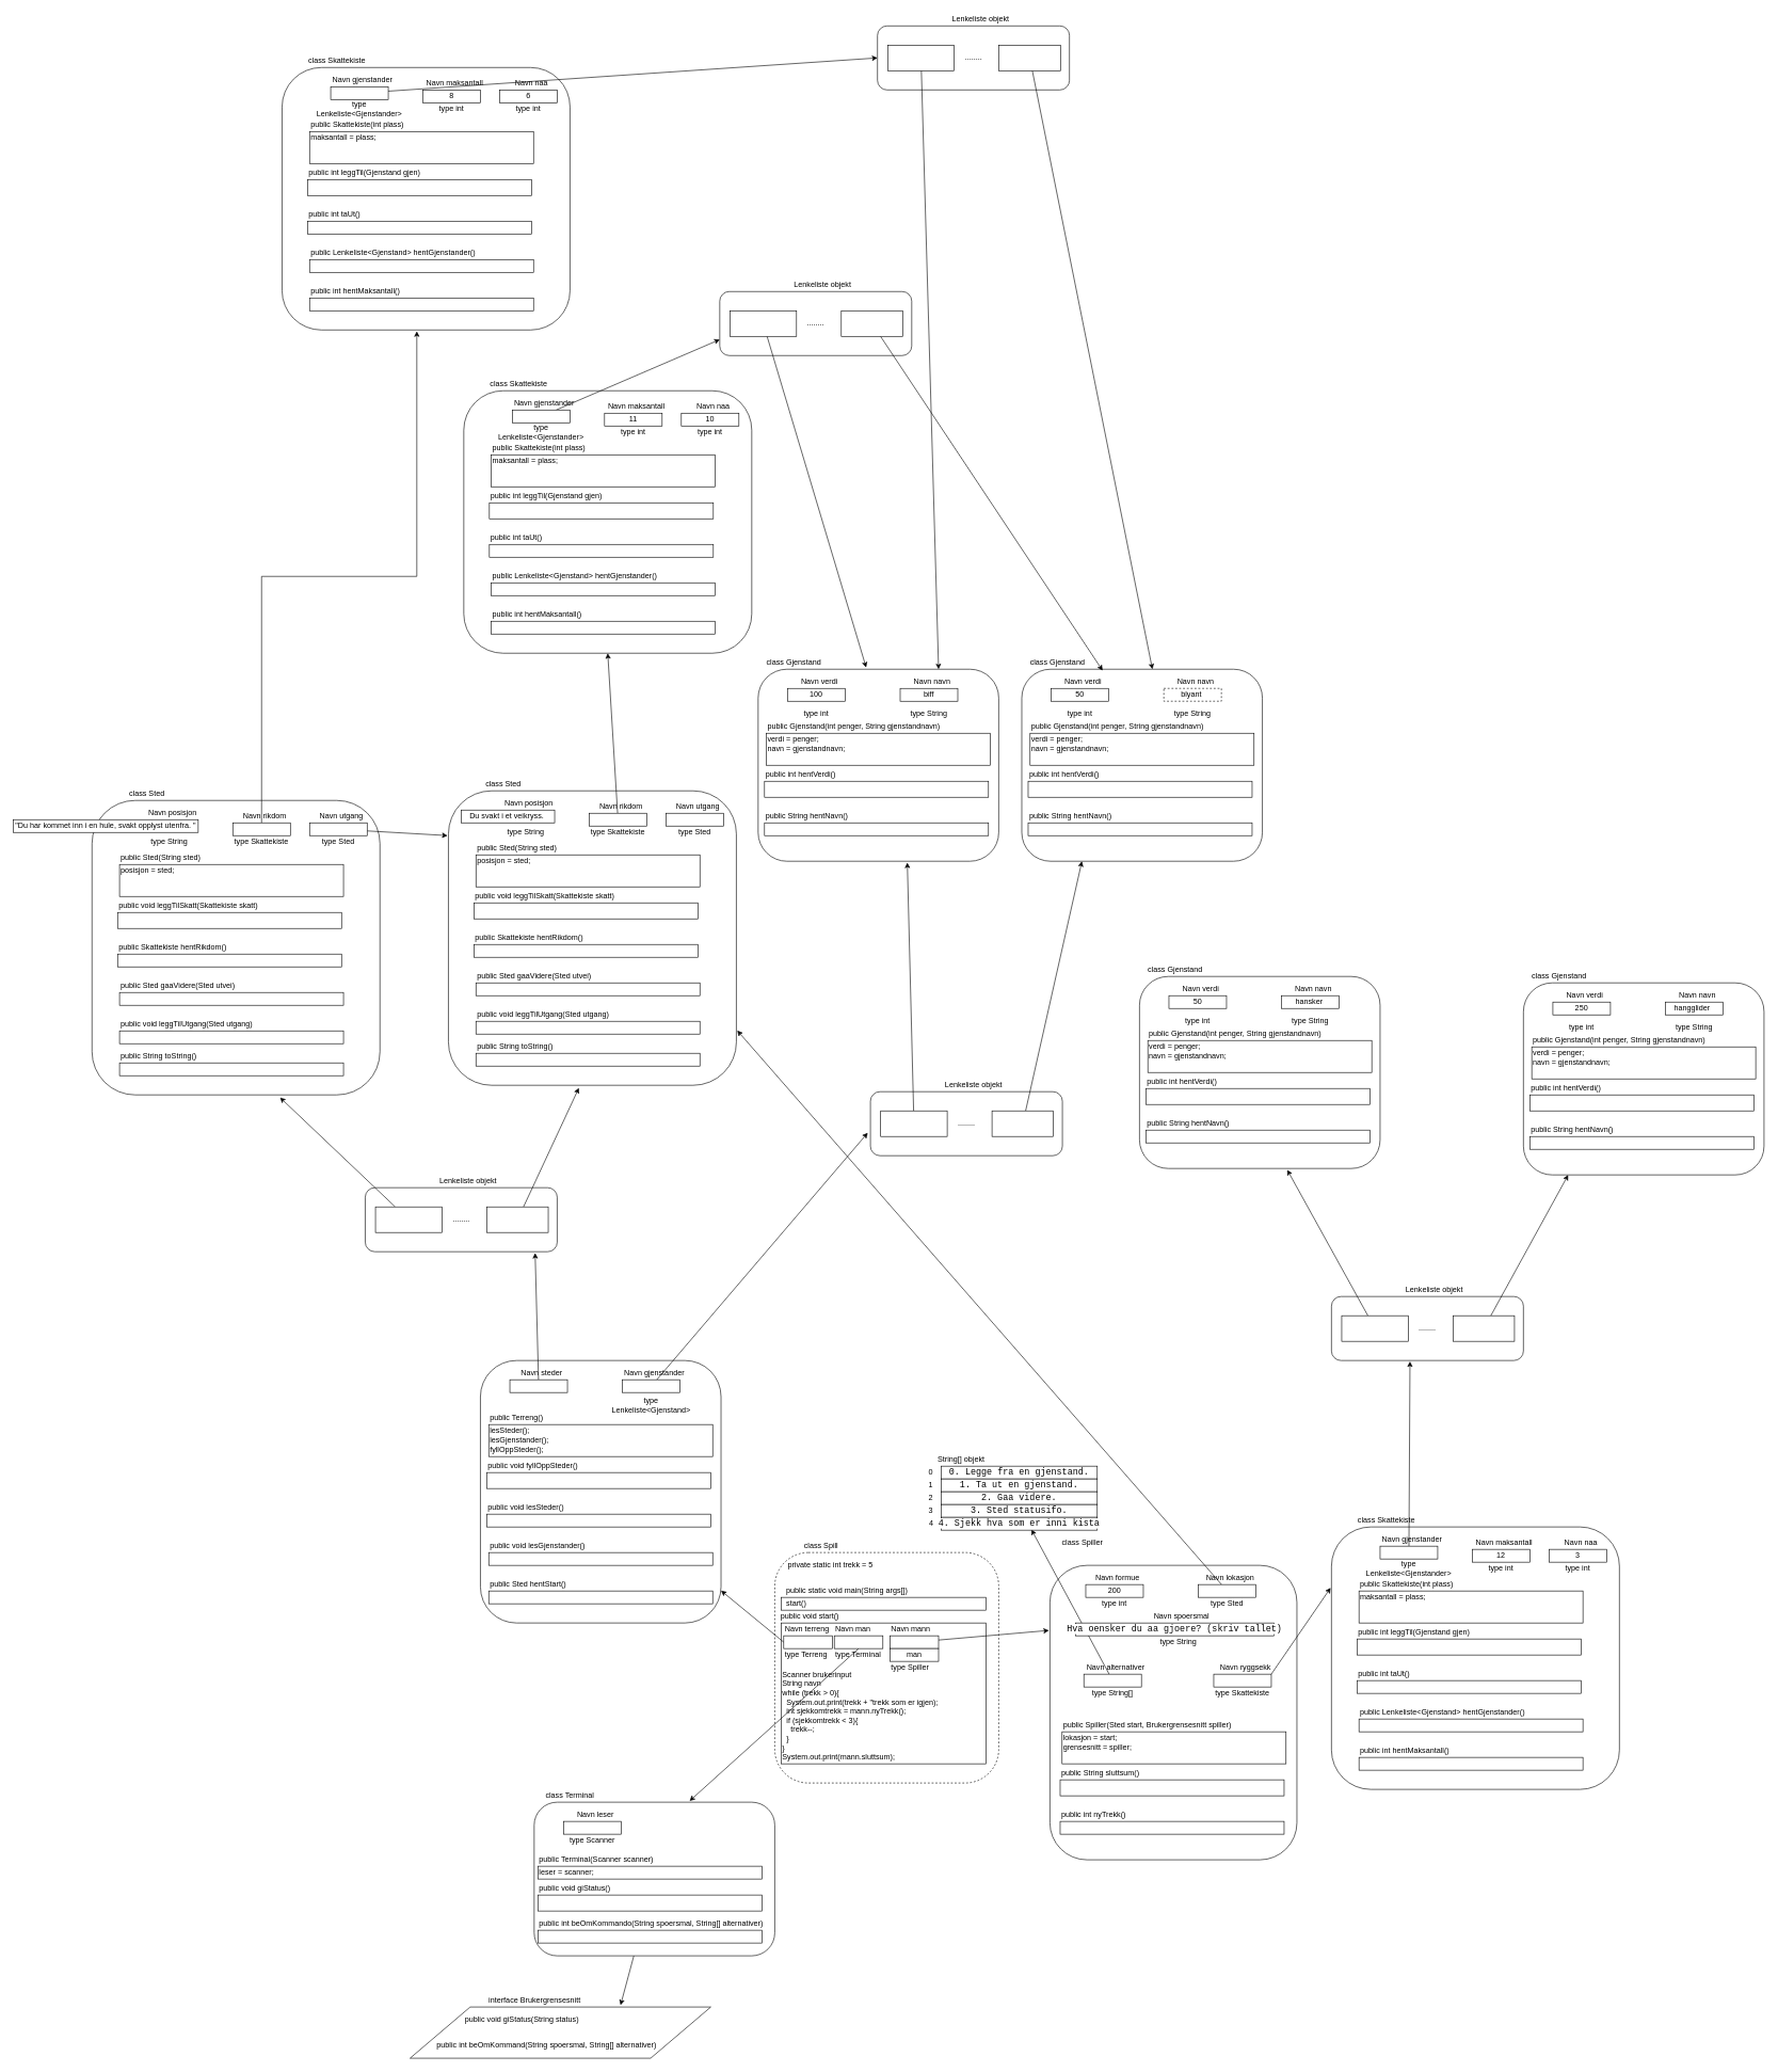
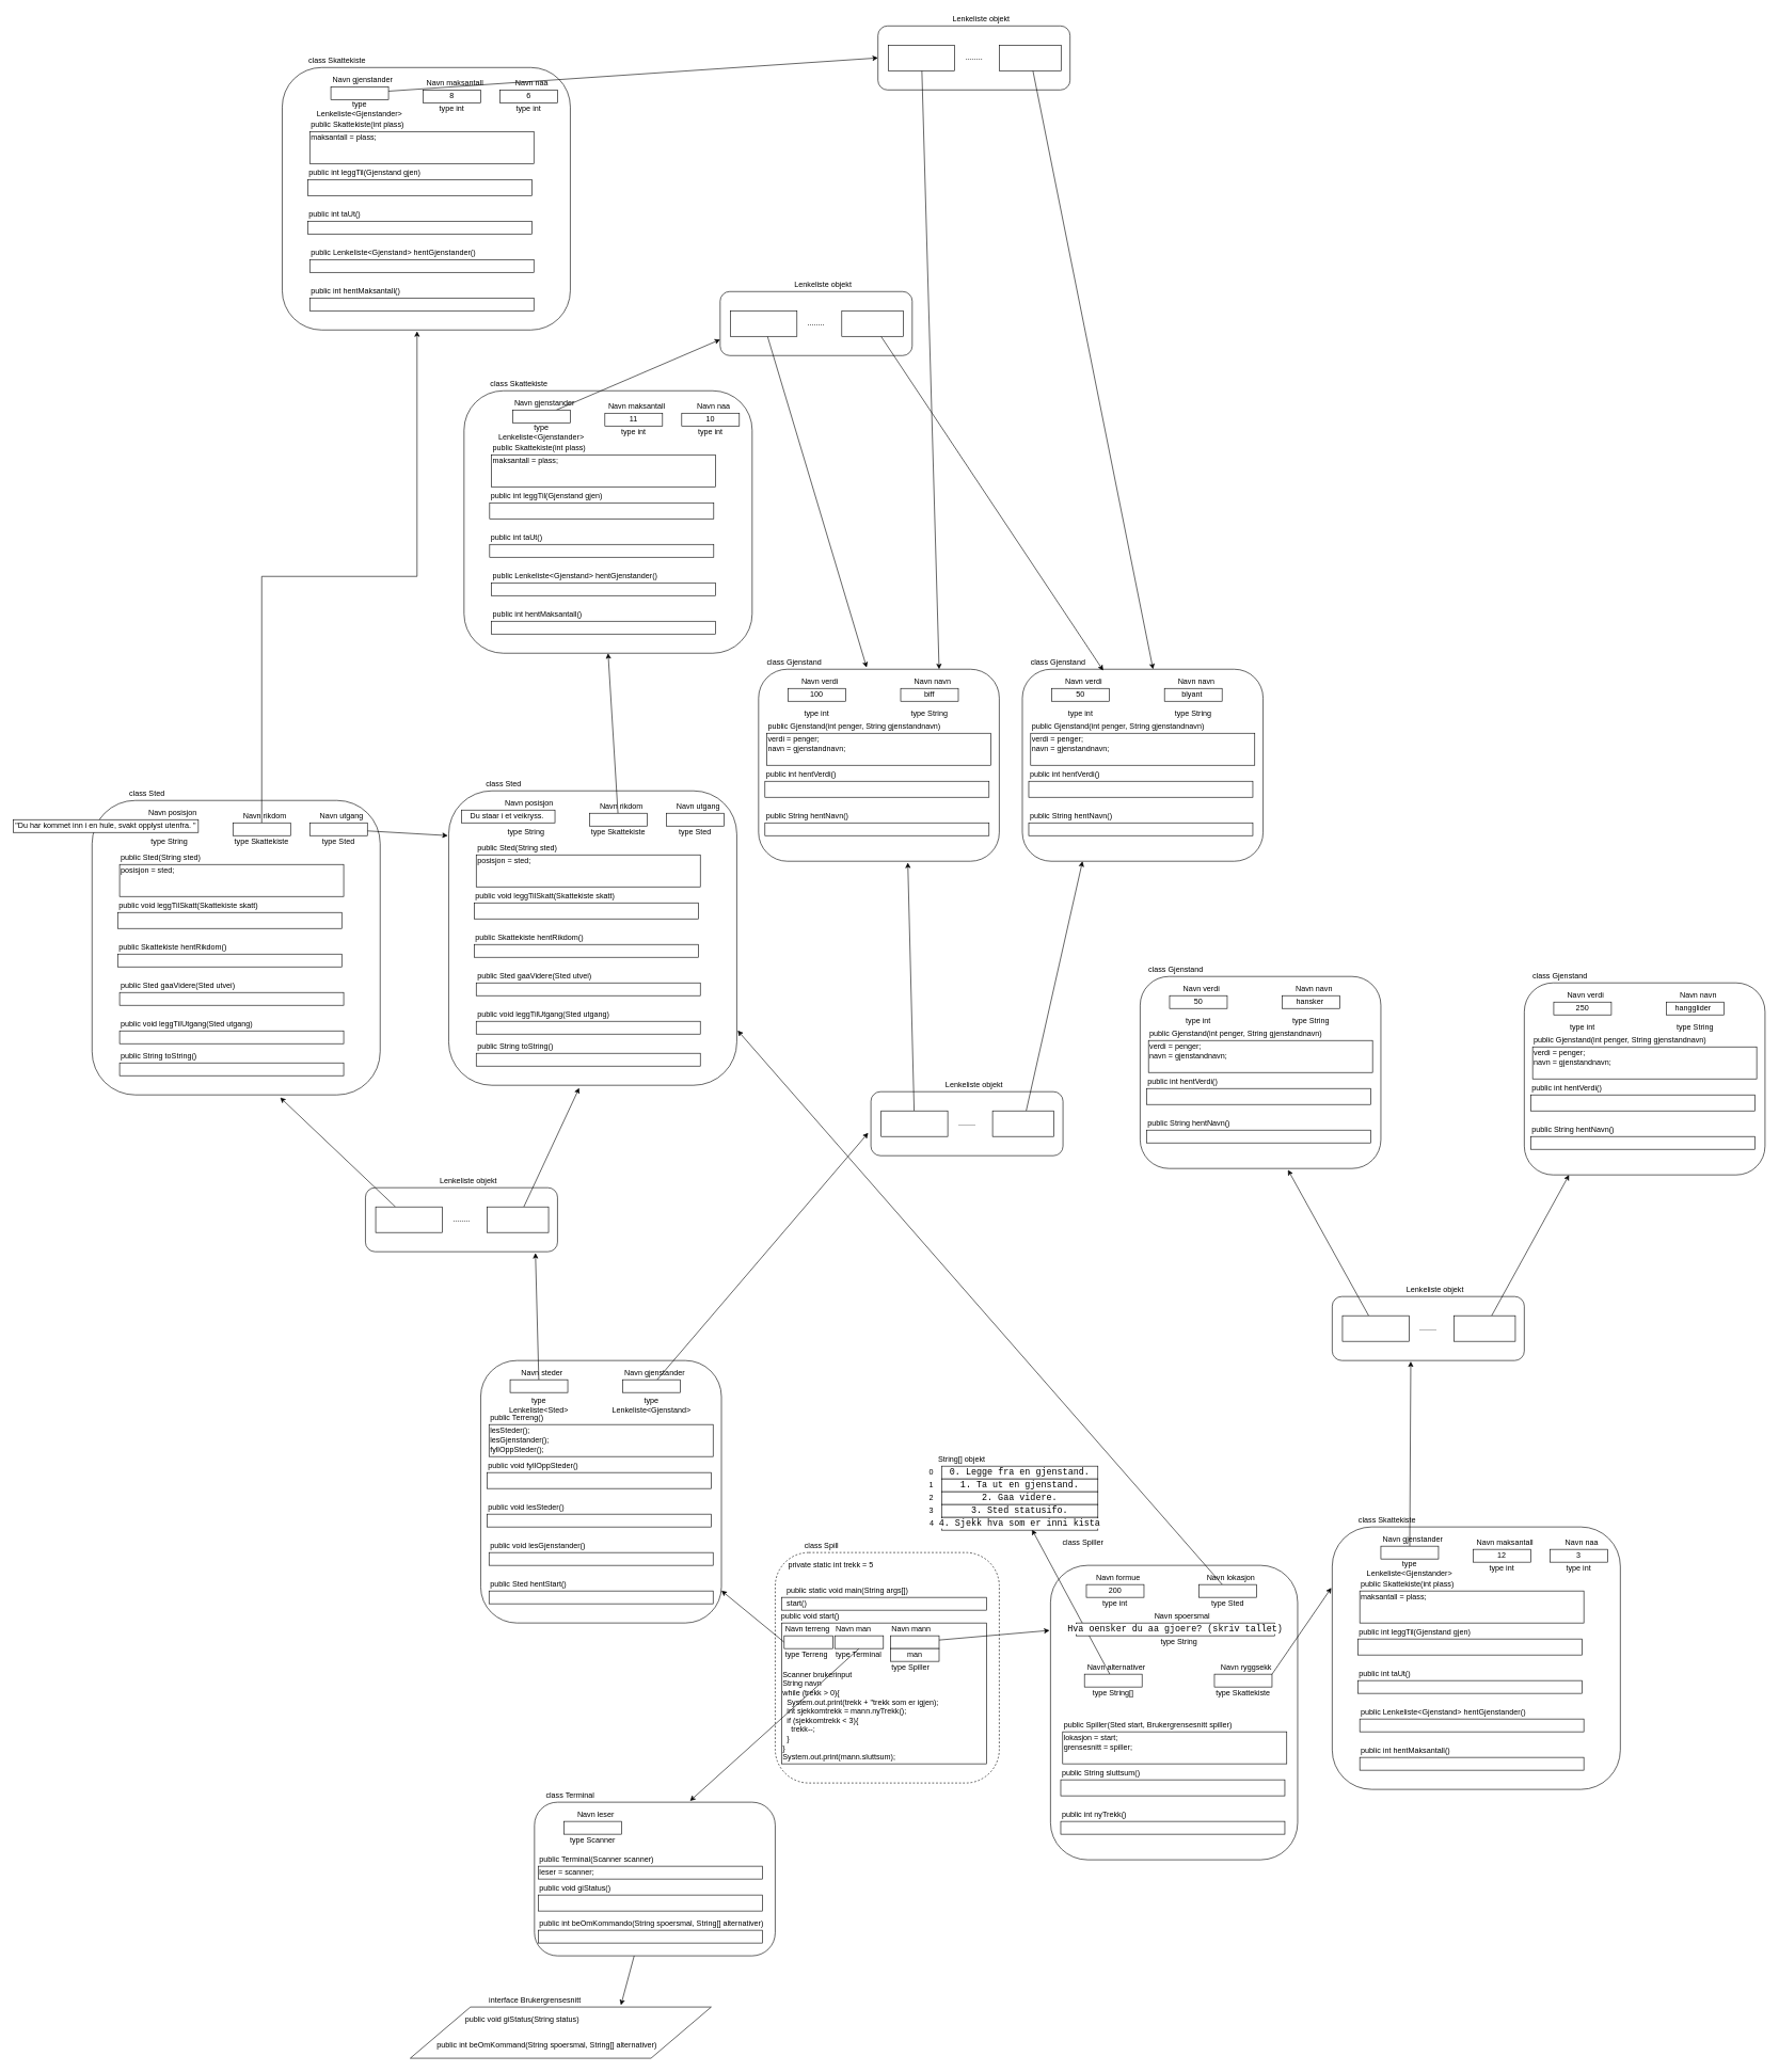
- <mxCell id="226" value="&lt;span&gt;blyant&amp;nbsp;&lt;/span&gt;" style="rounded=0;whiteSpace=wrap;html=1;dashed=1;" parent="1" vertex="1"><mxGeometry x="1818" y="1075" width="90" height="20" as="geometry" /></mxCell>
+ <mxCell id="226" value="&lt;span&gt;blyant&amp;nbsp;&lt;/span&gt;" style="rounded=0;whiteSpace=wrap;html=1;" parent="1" vertex="1"><mxGeometry x="1818" y="1075" width="90" height="20" as="geometry" /></mxCell>
- <mxCell id="198" value="&lt;span&gt;Du svakt i et veikryss.&amp;nbsp;&lt;/span&gt;" style="rounded=0;whiteSpace=wrap;html=1;" parent="1" vertex="1"><mxGeometry x="720" y="1265" width="146" height="20" as="geometry" /></mxCell>
+ <mxCell id="198" value="&lt;span&gt;Du staar i et veikryss.&amp;nbsp;&lt;/span&gt;" style="rounded=0;whiteSpace=wrap;html=1;" parent="1" vertex="1"><mxGeometry x="720" y="1265" width="146" height="20" as="geometry" /></mxCell>
+ <mxCell id="50" value="type Lenkeliste&amp;lt;Sted&amp;gt;" style="text;html=1;strokeColor=none;fillColor=none;align=center;verticalAlign=middle;whiteSpace=wrap;rounded=0;" parent="1" vertex="1"><mxGeometry x="796" y="2185" width="90" height="20" as="geometry" /></mxCell>
